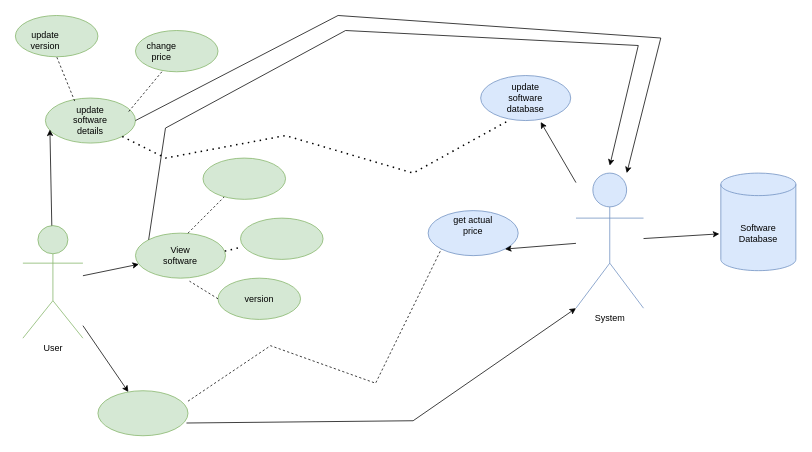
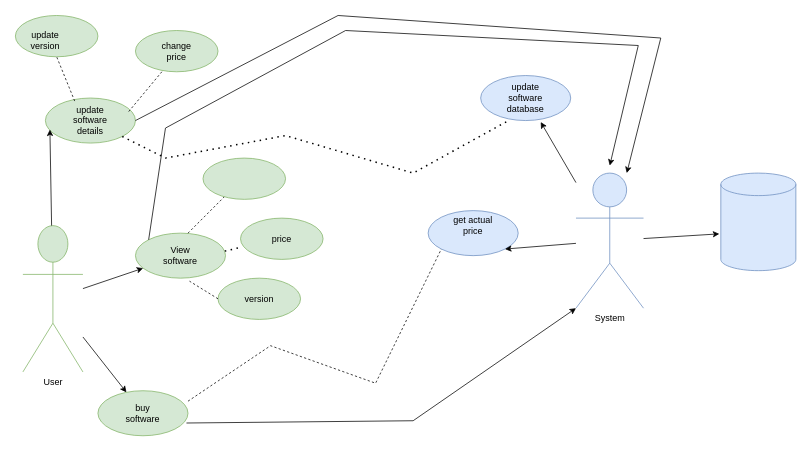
- <mxCell id="23" value="change price" style="text;html=1;strokeColor=none;fillColor=none;align=center;verticalAlign=middle;whiteSpace=wrap;rounded=0;" vertex="1" parent="1"><mxGeometry x="190" y="60" width="50" height="15" as="geometry" /></mxCell>
+ <mxCell id="23" value="change price" style="text;html=1;strokeColor=none;fillColor=none;align=center;verticalAlign=middle;whiteSpace=wrap;rounded=0;" vertex="1" parent="1"><mxGeometry x="210" y="60" width="50" height="15" as="geometry" /></mxCell>
- <mxCell id="13" value="Software Database" style="text;html=1;strokeColor=none;fillColor=none;align=center;verticalAlign=middle;whiteSpace=wrap;rounded=0;" vertex="1" parent="1"><mxGeometry x="980" y="295" width="60" height="30" as="geometry" /></mxCell>
+ <mxCell id="17" value="price" style="text;html=1;strokeColor=none;fillColor=none;align=center;verticalAlign=middle;whiteSpace=wrap;rounded=0;" vertex="1" parent="1"><mxGeometry x="350" y="310" width="50" height="15" as="geometry" /></mxCell>
- <mxCell id="2" value="User" style="shape=umlActor;verticalLabelPosition=bottom;verticalAlign=top;html=1;outlineConnect=0;fillColor=#d5e8d4;strokeColor=#82b366;" vertex="1" parent="1"><mxGeometry x="30" y="300" width="80" height="150" as="geometry" /></mxCell>
+ <mxCell id="2" value="User" style="shape=umlActor;verticalLabelPosition=bottom;verticalAlign=top;html=1;outlineConnect=0;fillColor=#d5e8d4;strokeColor=#82b366;" vertex="1" parent="1"><mxGeometry x="30" y="300" width="80" height="195" as="geometry" /></mxCell>
+ <mxCell id="8" value="buy software" style="text;html=1;strokeColor=none;fillColor=none;align=center;verticalAlign=middle;whiteSpace=wrap;rounded=0;" vertex="1" parent="1"><mxGeometry x="160" y="535" width="60" height="30" as="geometry" /></mxCell>
